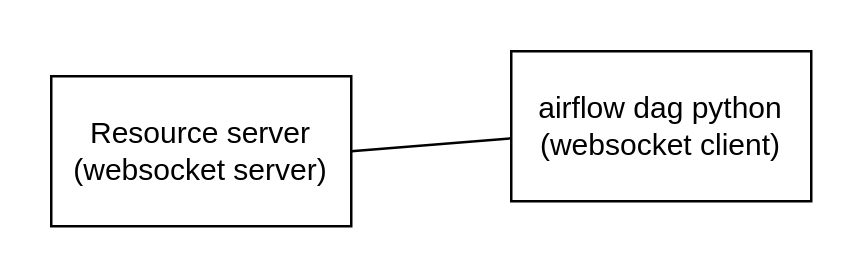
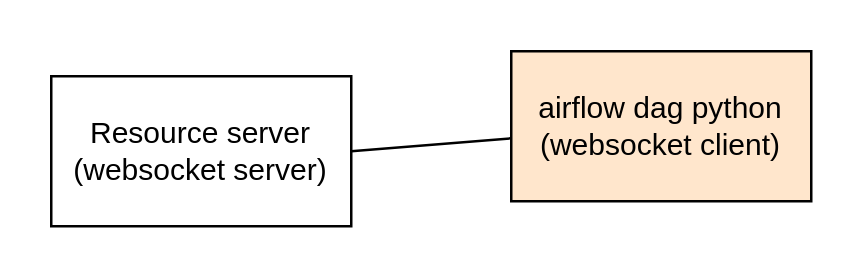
- <mxCell id="4" value="airflow dag python&lt;br&gt;(websocket client)" style="rounded=0;whiteSpace=wrap;html=1;" parent="1" vertex="1"><mxGeometry x="204" y="20" width="120" height="60" as="geometry" /></mxCell>
+ <mxCell id="4" value="airflow dag python&lt;br&gt;(websocket client)" style="rounded=0;whiteSpace=wrap;html=1;fillColor=#ffe6cc;" parent="1" vertex="1"><mxGeometry x="204" y="20" width="120" height="60" as="geometry" /></mxCell>
